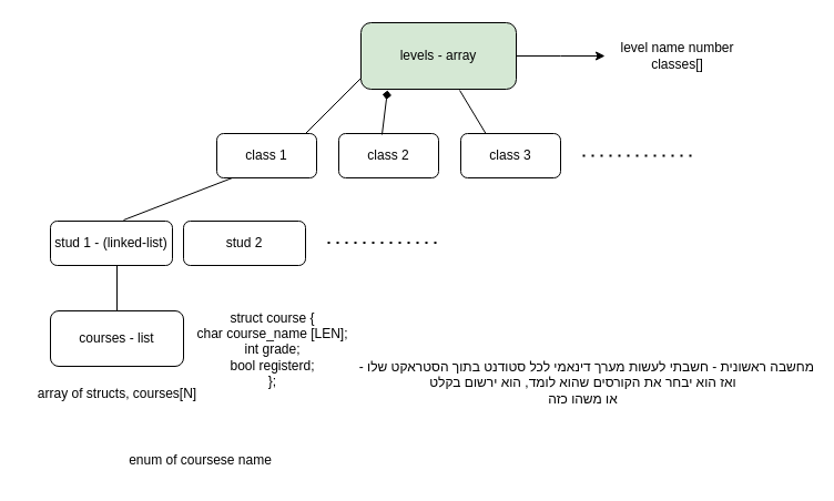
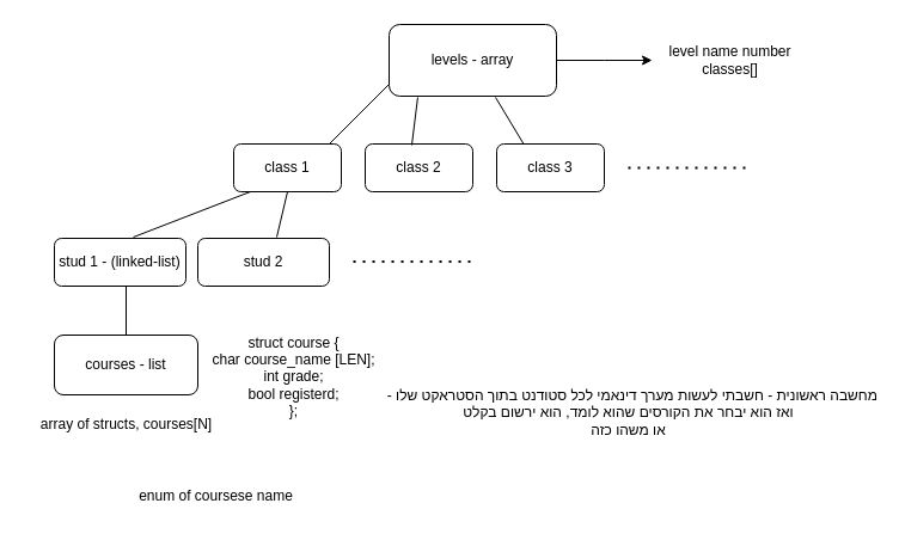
- <mxCell id="3" value="levels - array" style="rounded=1;whiteSpace=wrap;html=1;fillColor=#d5e8d4;" parent="1" vertex="1"><mxGeometry x="325" y="20" width="140" height="60" as="geometry" /></mxCell>
+ <mxCell id="3" value="levels - array" style="rounded=1;whiteSpace=wrap;html=1;" parent="1" vertex="1"><mxGeometry x="325" y="20" width="140" height="60" as="geometry" /></mxCell>
- <mxCell id="8" value="" style="endArrow=diamond;html=1;rounded=0;exitX=0.433;exitY=0.025;exitDx=0;exitDy=0;exitPerimeter=0;entryX=0.171;entryY=1.017;entryDx=0;entryDy=0;entryPerimeter=0;" parent="1" source="5" target="3" edge="1"><mxGeometry width="50" height="50" relative="1" as="geometry"><mxPoint x="285" y="130" as="sourcePoint" /><mxPoint x="335" y="80" as="targetPoint" /></mxGeometry></mxCell>
+ <mxCell id="8" value="" style="endArrow=none;html=1;rounded=0;exitX=0.433;exitY=0.025;exitDx=0;exitDy=0;exitPerimeter=0;entryX=0.171;entryY=1.017;entryDx=0;entryDy=0;entryPerimeter=0;" parent="1" source="5" target="3" edge="1"><mxGeometry width="50" height="50" relative="1" as="geometry"><mxPoint x="285" y="130" as="sourcePoint" /><mxPoint x="335" y="80" as="targetPoint" /></mxGeometry></mxCell>
+ <mxCell id="14" value="" style="endArrow=none;html=1;rounded=0;exitX=0.6;exitY=-0.025;exitDx=0;exitDy=0;entryX=0.5;entryY=1;entryDx=0;entryDy=0;exitPerimeter=0;" parent="1" source="12" target="4" edge="1"><mxGeometry width="50" height="50" relative="1" as="geometry"><mxPoint x="298" y="199" as="sourcePoint" /><mxPoint x="274" y="160" as="targetPoint" /></mxGeometry></mxCell>
